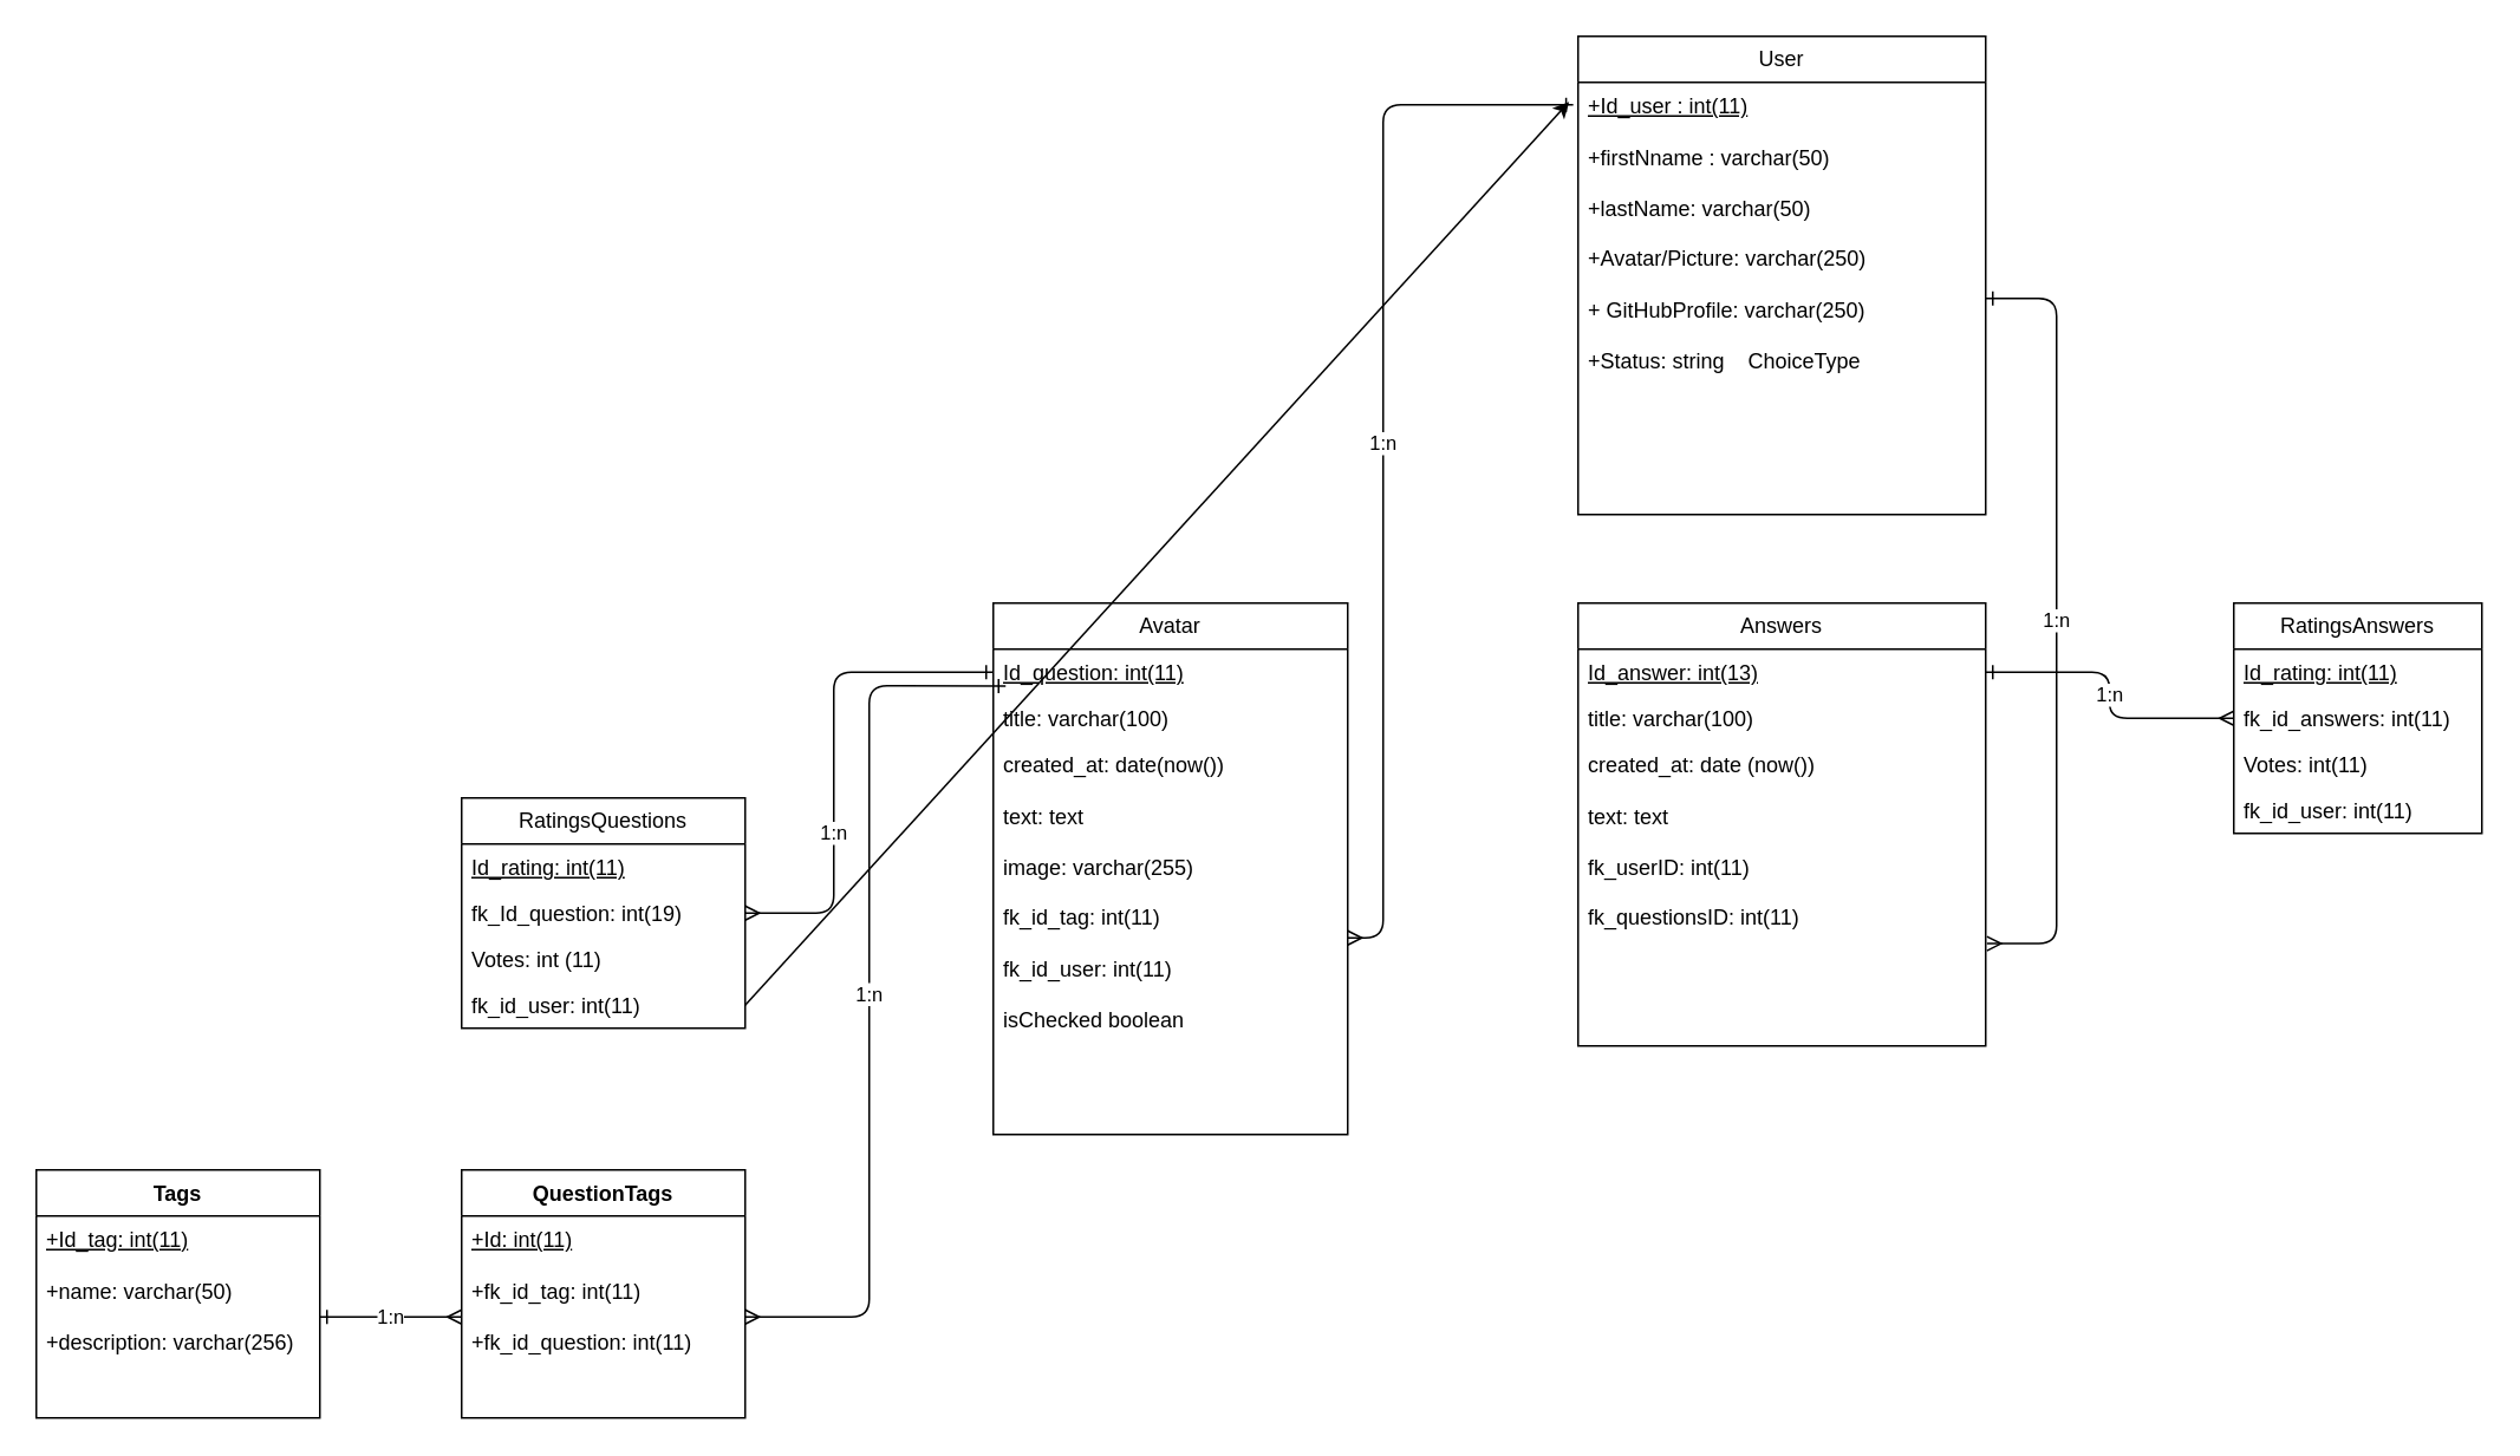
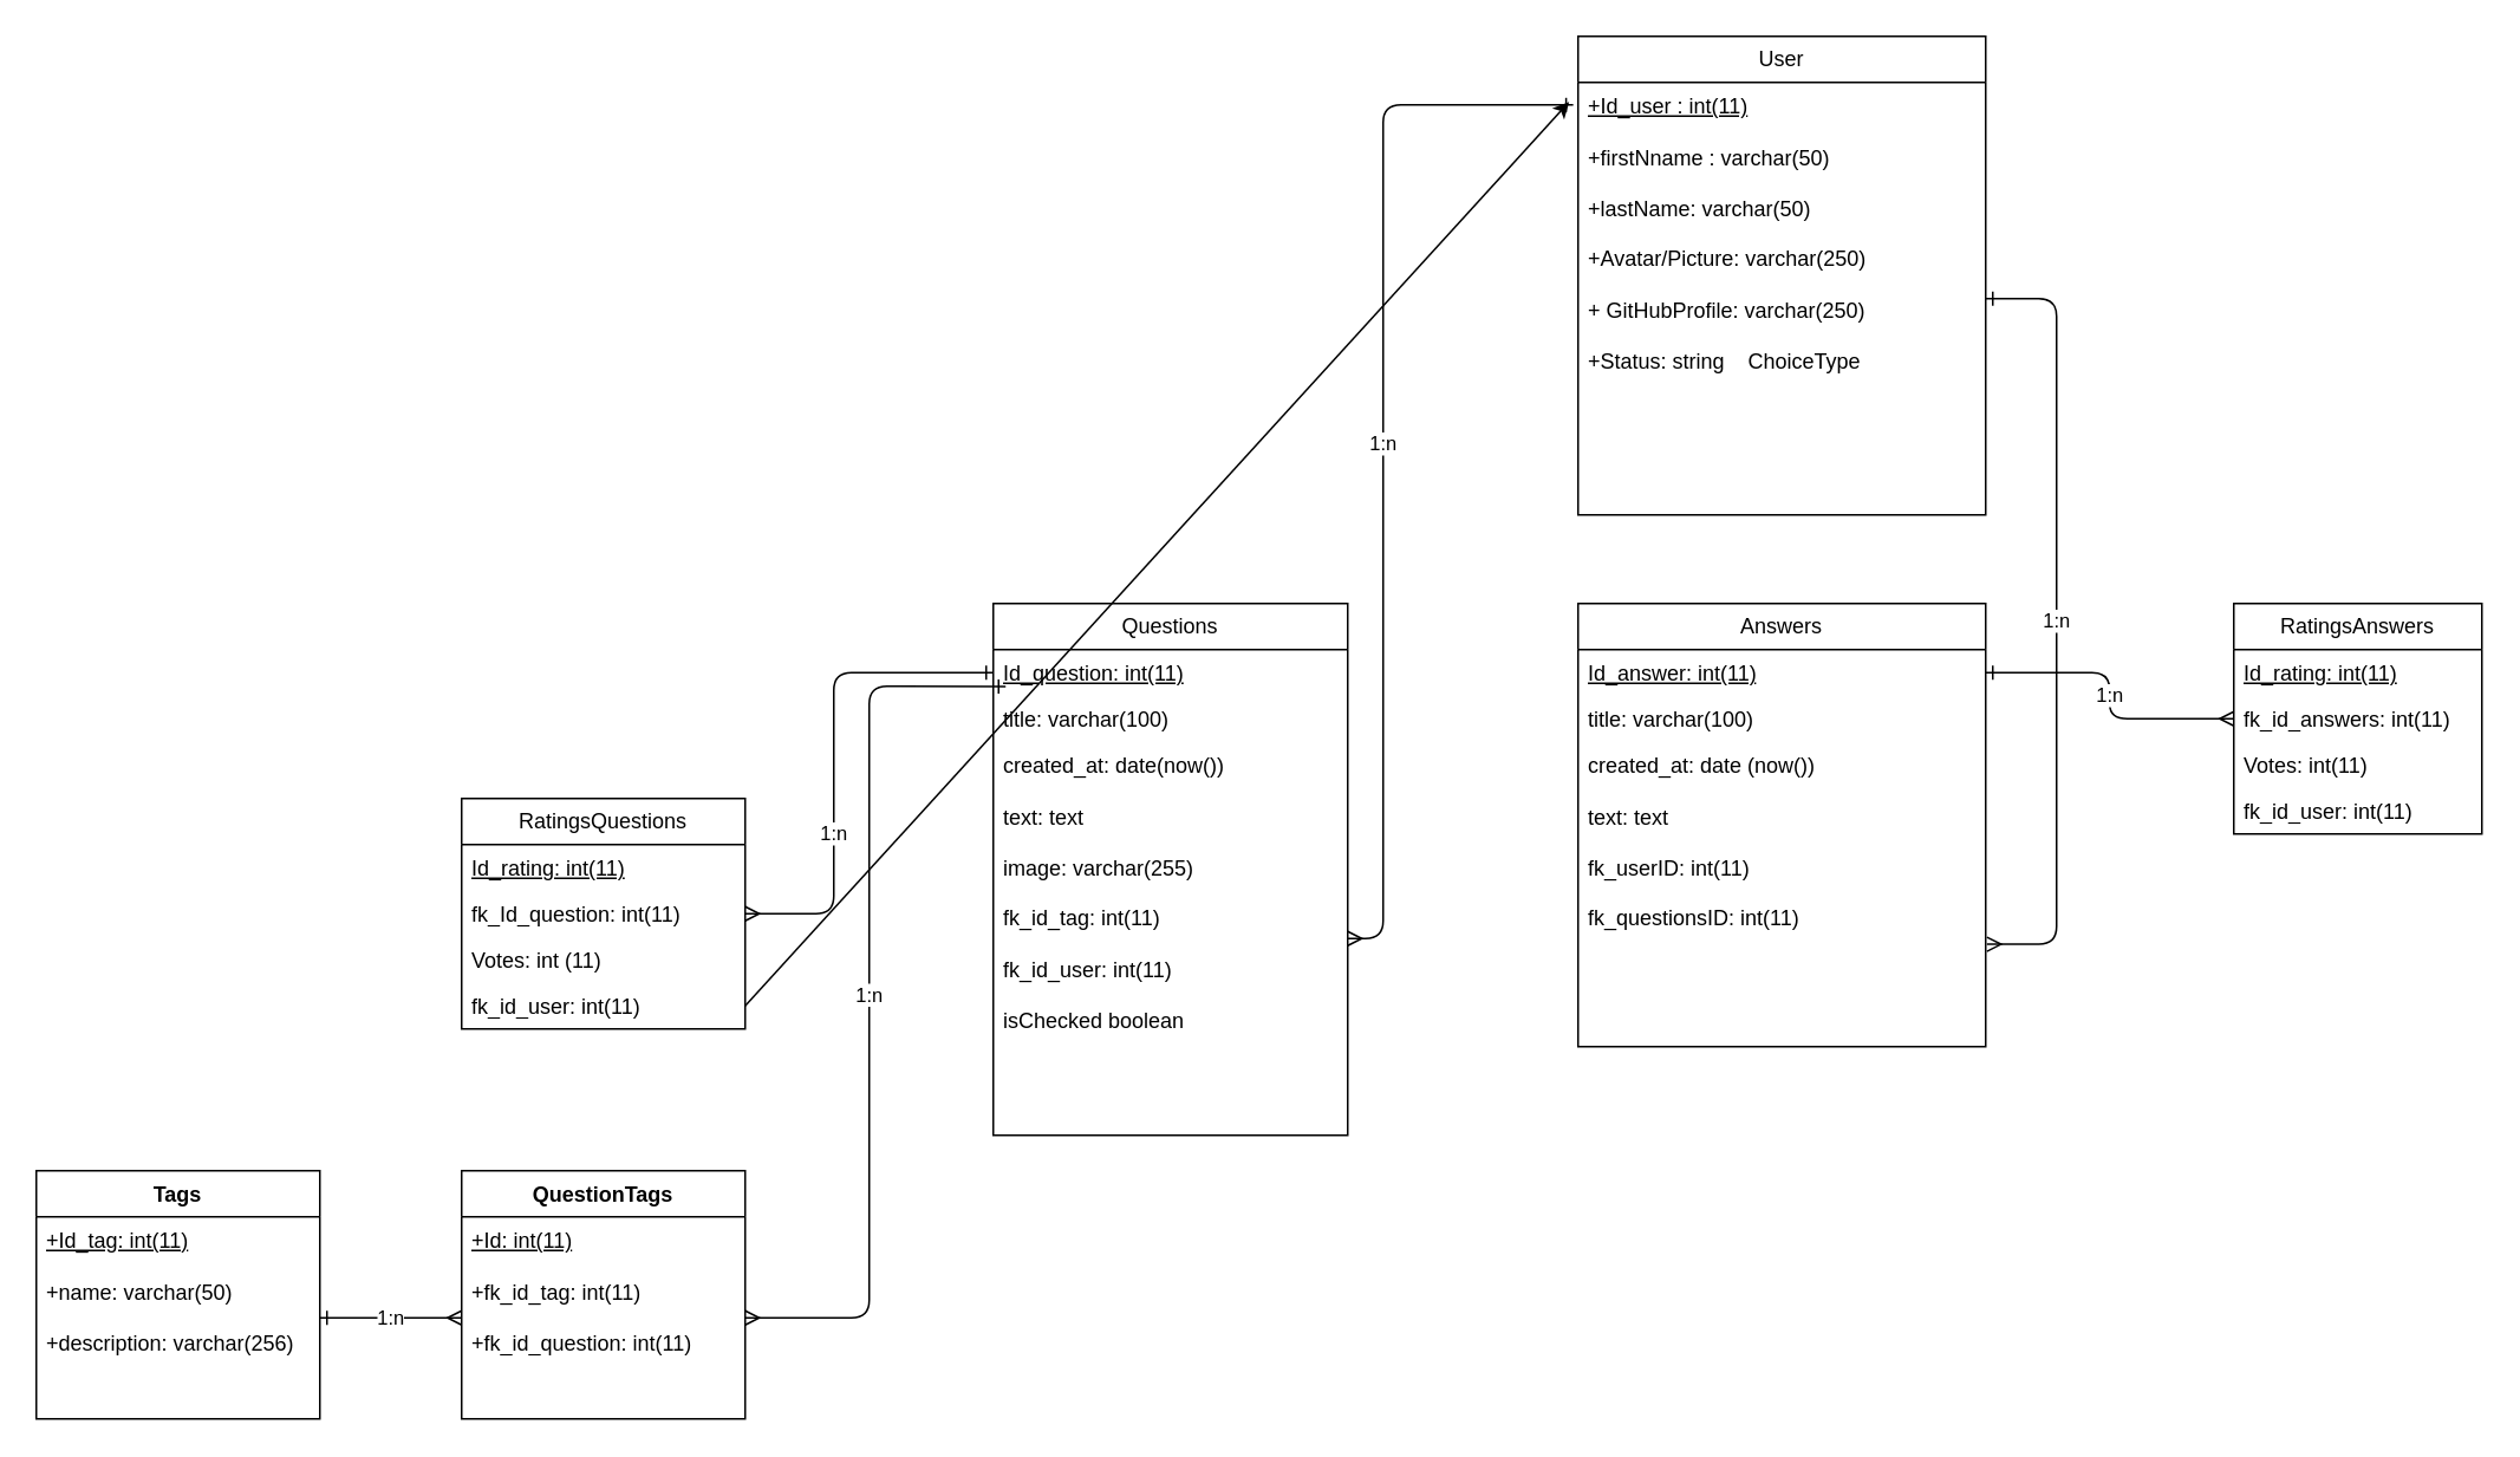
- <mxCell id="4" value="Avatar" style="swimlane;fontStyle=0;childLayout=stackLayout;horizontal=1;startSize=26;fillColor=none;horizontalStack=0;resizeParent=1;resizeParentMax=0;resizeLast=0;collapsible=1;marginBottom=0;whiteSpace=wrap;html=1;" parent="1" vertex="1"><mxGeometry x="560" y="340" width="200" height="300" as="geometry"><mxRectangle x="1020" y="240" width="90" height="30" as="alternateBounds" /></mxGeometry></mxCell>
+ <mxCell id="4" value="Questions" style="swimlane;fontStyle=0;childLayout=stackLayout;horizontal=1;startSize=26;fillColor=none;horizontalStack=0;resizeParent=1;resizeParentMax=0;resizeLast=0;collapsible=1;marginBottom=0;whiteSpace=wrap;html=1;" parent="1" vertex="1"><mxGeometry x="560" y="340" width="200" height="300" as="geometry"><mxRectangle x="1020" y="240" width="90" height="30" as="alternateBounds" /></mxGeometry></mxCell>
- <mxCell id="9" value="&lt;u&gt;Id_answer: int(13)&lt;/u&gt;" style="text;strokeColor=none;fillColor=none;align=left;verticalAlign=top;spacingLeft=4;spacingRight=4;overflow=hidden;rotatable=0;points=[[0,0.5],[1,0.5]];portConstraint=eastwest;whiteSpace=wrap;html=1;" parent="8" vertex="1"><mxGeometry y="26" width="230" height="26" as="geometry" /></mxCell>
+ <mxCell id="9" value="&lt;u&gt;Id_answer: int(11)&lt;/u&gt;" style="text;strokeColor=none;fillColor=none;align=left;verticalAlign=top;spacingLeft=4;spacingRight=4;overflow=hidden;rotatable=0;points=[[0,0.5],[1,0.5]];portConstraint=eastwest;whiteSpace=wrap;html=1;" parent="8" vertex="1"><mxGeometry y="26" width="230" height="26" as="geometry" /></mxCell>
- <mxCell id="14" value="fk_Id_question: int(19)" style="text;strokeColor=none;fillColor=none;align=left;verticalAlign=top;spacingLeft=4;spacingRight=4;overflow=hidden;rotatable=0;points=[[0,0.5],[1,0.5]];portConstraint=eastwest;whiteSpace=wrap;html=1;" parent="12" vertex="1"><mxGeometry y="52" width="160" height="26" as="geometry" /></mxCell>
+ <mxCell id="14" value="fk_Id_question: int(11)" style="text;strokeColor=none;fillColor=none;align=left;verticalAlign=top;spacingLeft=4;spacingRight=4;overflow=hidden;rotatable=0;points=[[0,0.5],[1,0.5]];portConstraint=eastwest;whiteSpace=wrap;html=1;" parent="12" vertex="1"><mxGeometry y="52" width="160" height="26" as="geometry" /></mxCell>
